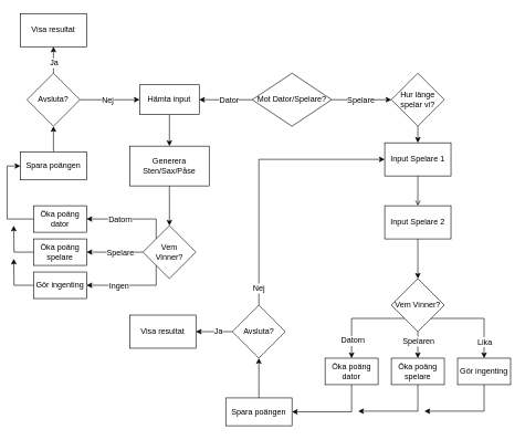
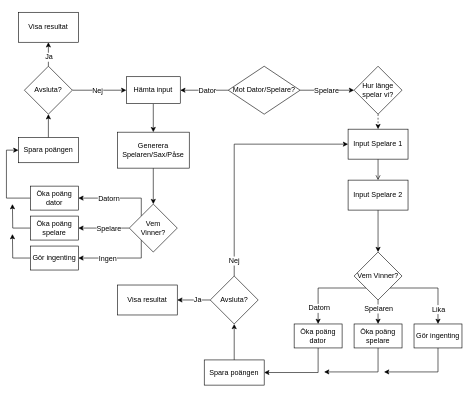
- <mxCell id="36" style="edgeStyle=orthogonalEdgeStyle;rounded=0;orthogonalLoop=1;jettySize=auto;html=1;exitX=0.5;exitY=1;exitDx=0;exitDy=0;entryX=0.5;entryY=0;entryDx=0;entryDy=0;" edge="1" parent="1" source="37" target="33"><mxGeometry relative="1" as="geometry" /></mxCell>
+ <mxCell id="36" style="edgeStyle=orthogonalEdgeStyle;rounded=0;orthogonalLoop=1;jettySize=auto;html=1;exitX=0.5;exitY=1;exitDx=0;exitDy=0;entryX=0.5;entryY=0;entryDx=0;entryDy=0;dashed=1;" edge="1" parent="1" source="37" target="33"><mxGeometry relative="1" as="geometry" /></mxCell>
- <mxCell id="10" value="&lt;div&gt;Generera&lt;/div&gt;&lt;div&gt;Sten/Sax/Påse&lt;br&gt;&lt;/div&gt;" style="rounded=0;whiteSpace=wrap;html=1;" vertex="1" parent="1"><mxGeometry x="195" y="220" width="120" height="60" as="geometry" /></mxCell>
+ <mxCell id="10" value="&lt;div&gt;Generera&lt;/div&gt;&lt;div&gt;Spelaren/Sax/Påse&lt;br&gt;&lt;/div&gt;" style="rounded=0;whiteSpace=wrap;html=1;" vertex="1" parent="1"><mxGeometry x="195" y="220" width="120" height="60" as="geometry" /></mxCell>
- <mxCell id="35" value="Input Spelare 2" style="rounded=0;whiteSpace=wrap;html=1;" vertex="1" parent="1"><mxGeometry x="580" y="310" width="100" height="50" as="geometry" /></mxCell>
+ <mxCell id="35" value="Input Spelare 2" style="rounded=0;whiteSpace=wrap;html=1;" vertex="1" parent="1"><mxGeometry x="580" y="300" width="100" height="50" as="geometry" /></mxCell>
